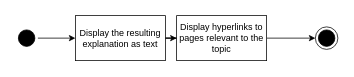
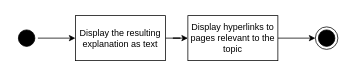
- <mxCell id="8" value="Display hyperlinks to pages relevant to the topic" style="rounded=0;whiteSpace=wrap;html=1;" parent="1" vertex="1"><mxGeometry x="235" y="20" width="120" height="60" as="geometry" /></mxCell>
+ <mxCell id="8" value="Display hyperlinks to pages relevant to the topic" style="rounded=0;whiteSpace=wrap;html=1;" parent="1" vertex="1"><mxGeometry x="250" y="20" width="120" height="60" as="geometry" /></mxCell>
